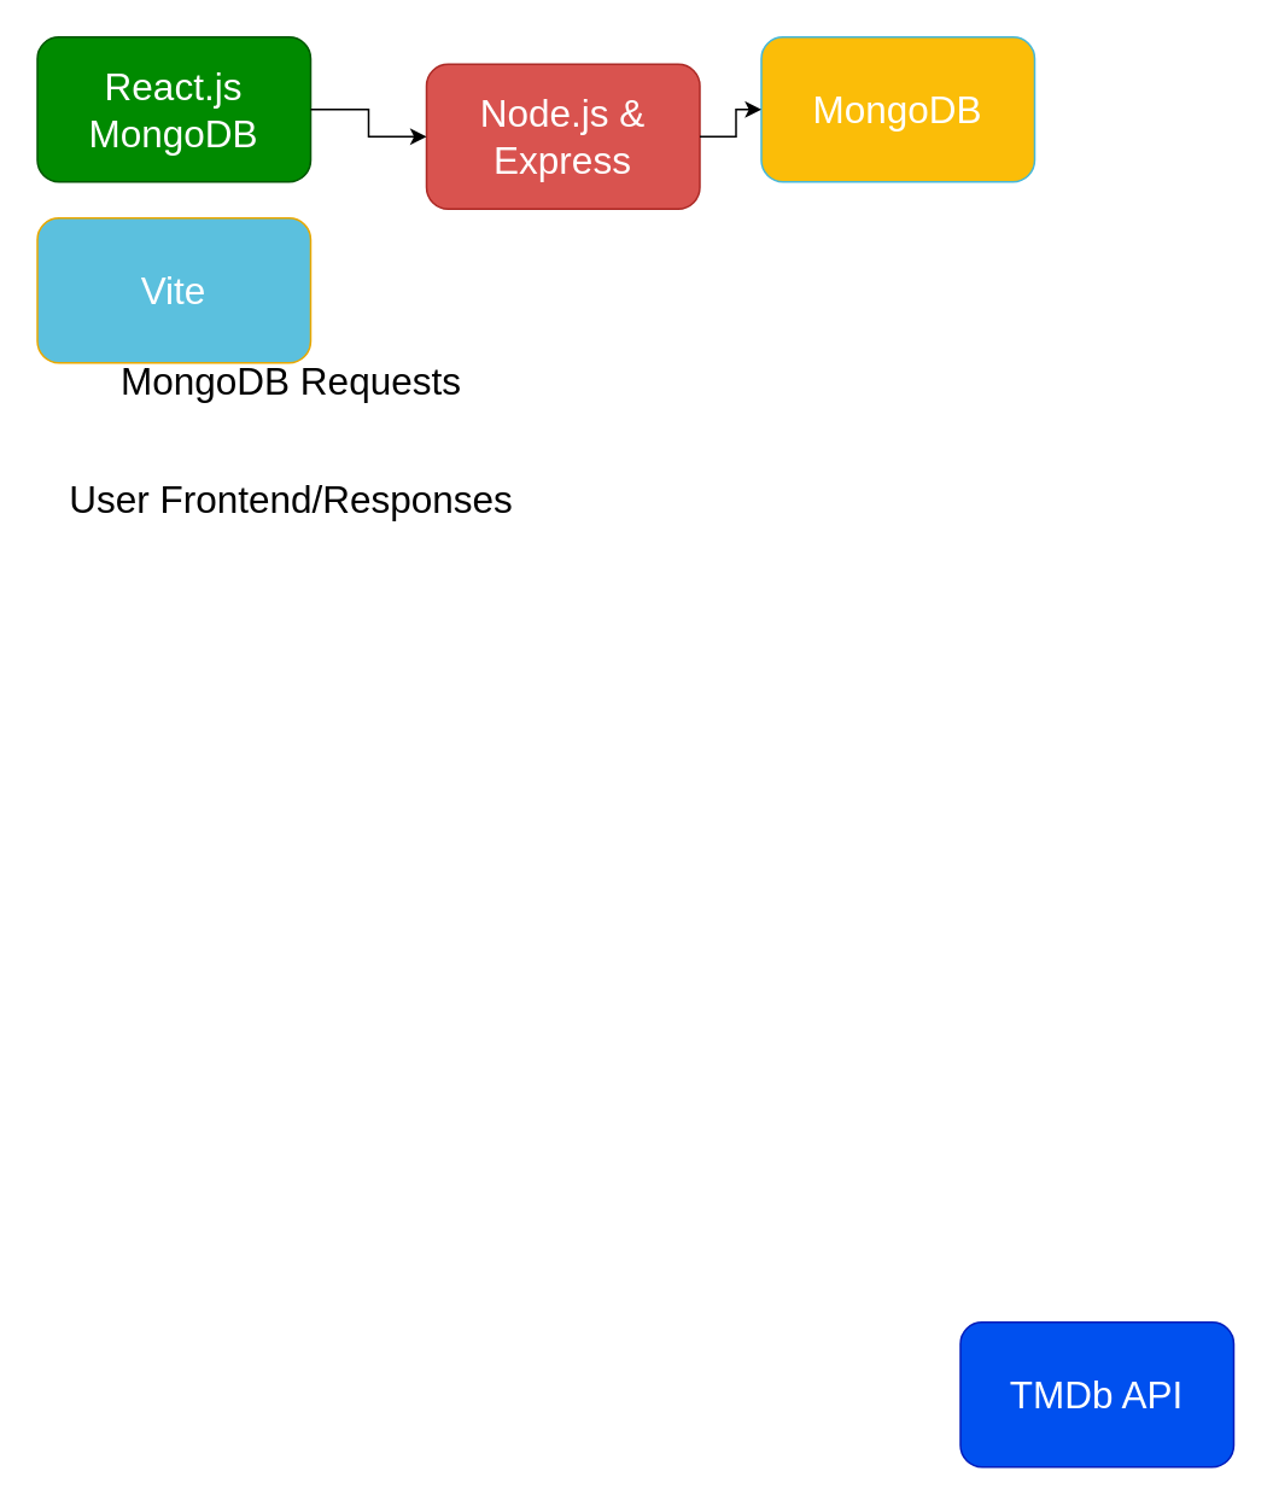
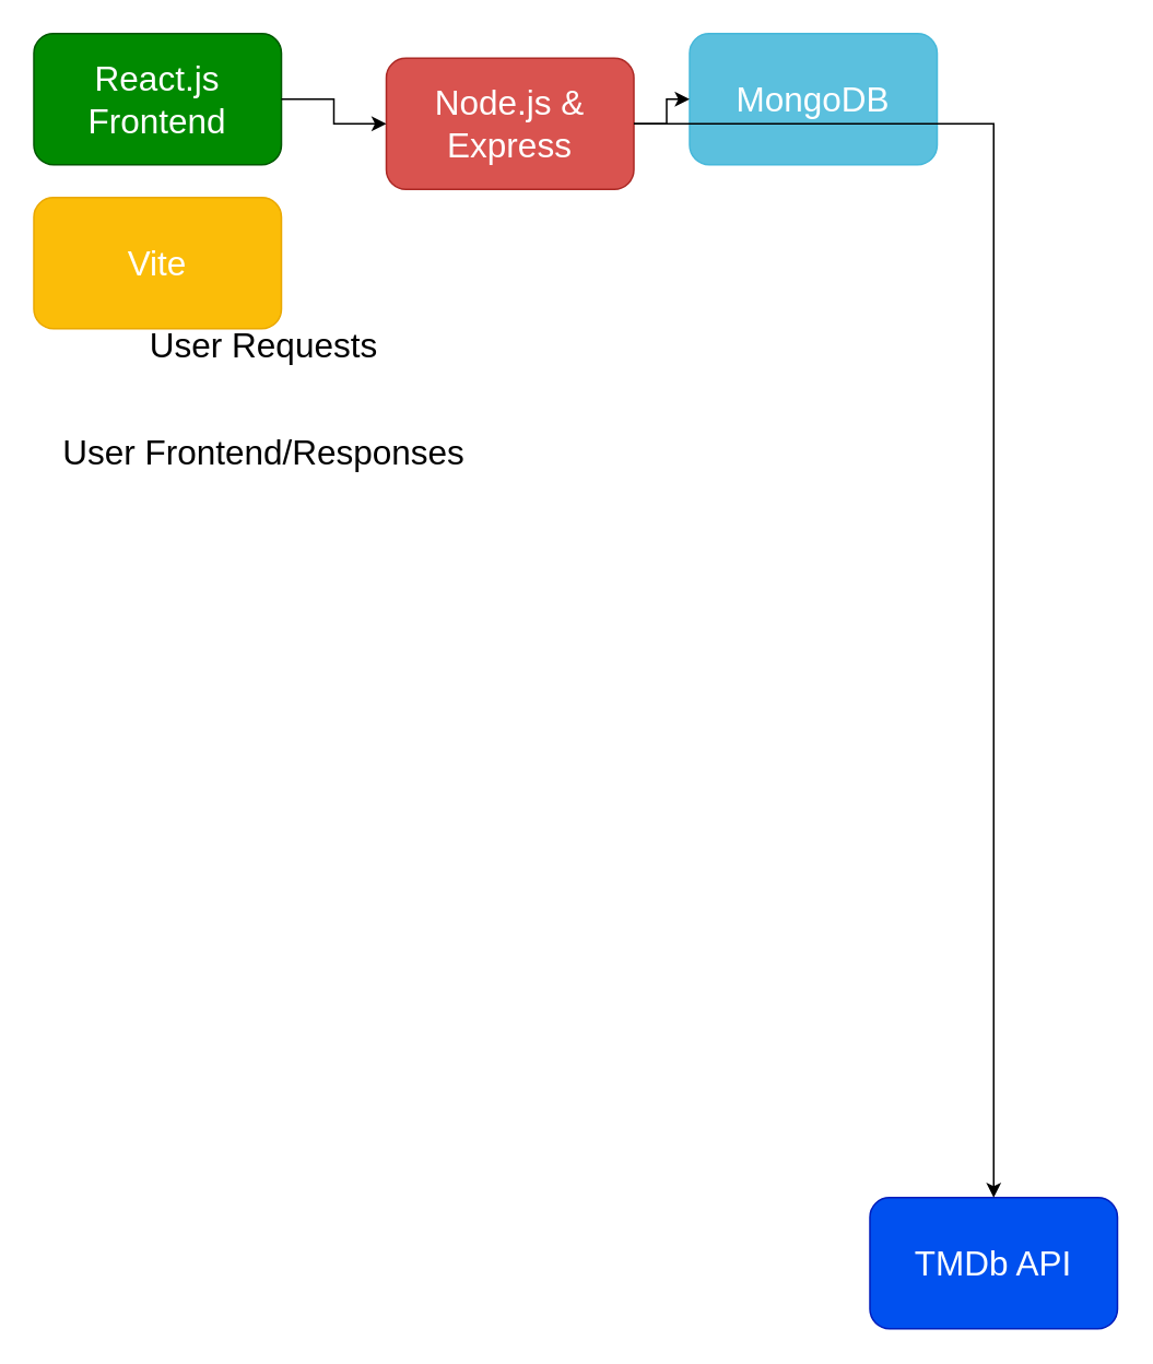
- <mxCell id="4" value="React.js MongoDB" style="rounded=1;whiteSpace=wrap;html=1;fillColor=#008a00;strokeColor=#005700;fontColor=#ffffff;fontSize=21;" vertex="1" parent="1"><mxGeometry x="20" y="20" width="151" height="80" as="geometry" /></mxCell>
+ <mxCell id="4" value="React.js Frontend" style="rounded=1;whiteSpace=wrap;html=1;fillColor=#008a00;strokeColor=#005700;fontColor=#ffffff;fontSize=21;" vertex="1" parent="1"><mxGeometry x="20" y="20" width="151" height="80" as="geometry" /></mxCell>
- <mxCell id="7" value="MongoDB" style="rounded=1;whiteSpace=wrap;html=1;fillColor=#fbbd08;strokeColor=#46b8da;fontColor=#ffffff;fontSize=21;" vertex="1" parent="1"><mxGeometry x="420" y="20" width="151" height="80" as="geometry" /></mxCell>
+ <mxCell id="7" value="MongoDB" style="rounded=1;whiteSpace=wrap;html=1;fillColor=#5bc0de;strokeColor=#46b8da;fontColor=#ffffff;fontSize=21;" vertex="1" parent="1"><mxGeometry x="420" y="20" width="151" height="80" as="geometry" /></mxCell>
- <mxCell id="5" value="Vite" style="rounded=1;whiteSpace=wrap;html=1;fillColor=#5bc0de;strokeColor=#eaa800;fontColor=#ffffff;fontSize=21;" vertex="1" parent="1"><mxGeometry x="20" y="120" width="151" height="80" as="geometry" /></mxCell>
+ <mxCell id="5" value="Vite" style="rounded=1;whiteSpace=wrap;html=1;fillColor=#fbbd08;strokeColor=#eaa800;fontColor=#ffffff;fontSize=21;" vertex="1" parent="1"><mxGeometry x="20" y="120" width="151" height="80" as="geometry" /></mxCell>
- <mxCell id="11" value="MongoDB Requests" style="text;html=1;align=center;verticalAlign=middle;resizable=0;points=[];autosize=1;strokeColor=none;fillColor=none;fontSize=21;" vertex="1" parent="1"><mxGeometry x="20" y="190" width="280" height="40" as="geometry" /></mxCell>
+ <mxCell id="11" value="User Requests" style="text;html=1;align=center;verticalAlign=middle;resizable=0;points=[];autosize=1;strokeColor=none;fillColor=none;fontSize=21;" vertex="1" parent="1"><mxGeometry x="20" y="190" width="280" height="40" as="geometry" /></mxCell>
+ <mxCell id="10" style="edgeStyle=orthogonalEdgeStyle;rounded=0;orthogonalLoop=1;jettySize=auto;html=1;fontSize=21;" edge="1" parent="1" source="6" target="3"><mxGeometry relative="1" as="geometry" /></mxCell>
